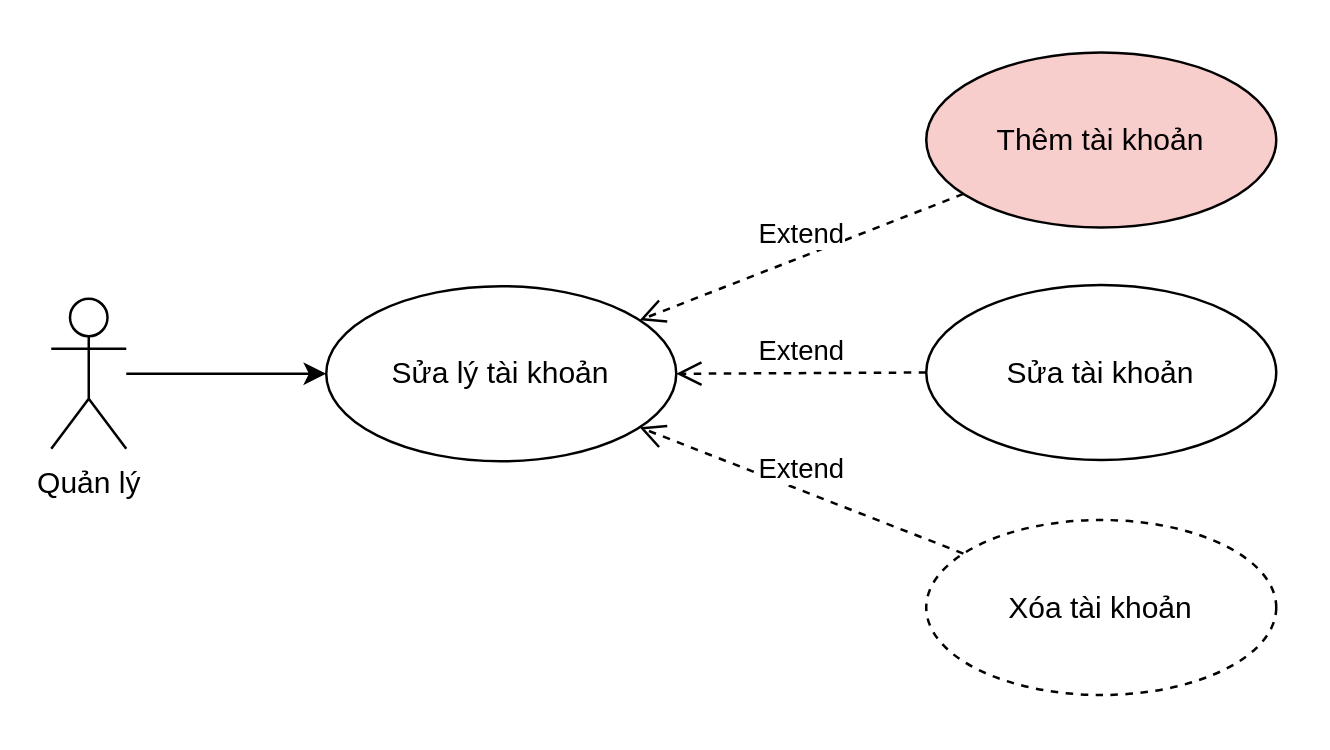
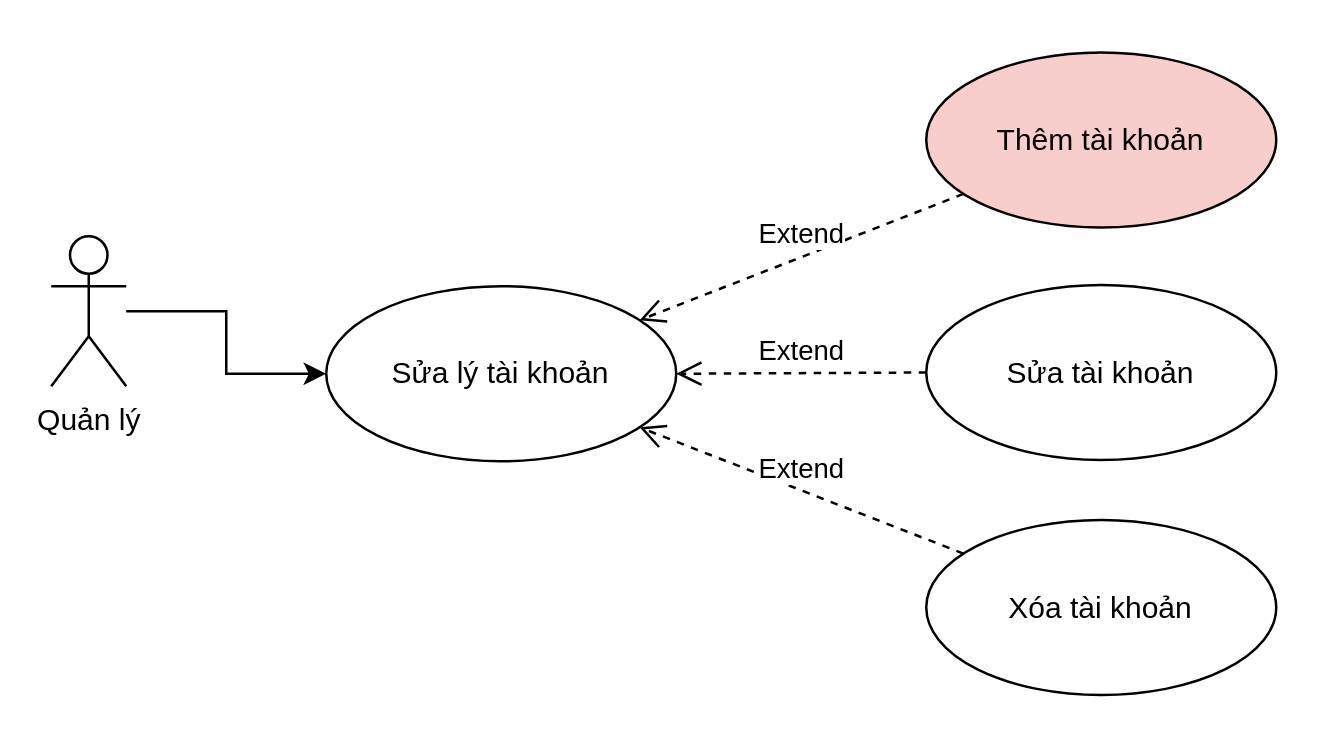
- <mxCell id="3" value="Quản lý" style="shape=umlActor;verticalLabelPosition=bottom;verticalAlign=top;html=1;outlineConnect=0;" vertex="1" parent="1"><mxGeometry x="20" y="119" width="30" height="60" as="geometry" /></mxCell>
+ <mxCell id="3" value="Quản lý" style="shape=umlActor;verticalLabelPosition=bottom;verticalAlign=top;html=1;outlineConnect=0;" vertex="1" parent="1"><mxGeometry x="20" y="94" width="30" height="60" as="geometry" /></mxCell>
- <mxCell id="9" value="Xóa tài khoản" style="ellipse;whiteSpace=wrap;html=1;dashed=1;" vertex="1" parent="1"><mxGeometry x="370" y="207.5" width="140" height="70" as="geometry" /></mxCell>
+ <mxCell id="9" value="Xóa tài khoản" style="ellipse;whiteSpace=wrap;html=1;" vertex="1" parent="1"><mxGeometry x="370" y="207.5" width="140" height="70" as="geometry" /></mxCell>
